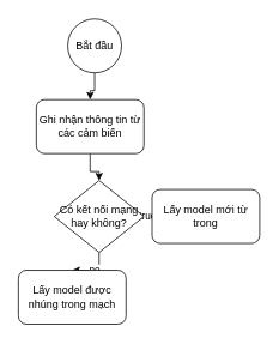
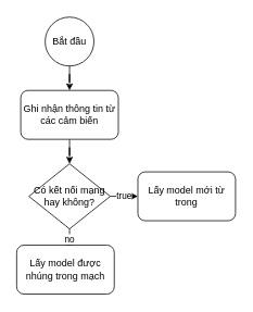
- <mxCell id="3" value="Bắt đầu" style="ellipse;whiteSpace=wrap;html=1;" vertex="1" parent="1"><mxGeometry x="75" y="20" width="60" height="60" as="geometry" /></mxCell>
+ <mxCell id="3" value="Bắt đầu" style="ellipse;whiteSpace=wrap;html=1;" vertex="1" parent="1"><mxGeometry x="55" y="20" width="60" height="60" as="geometry" /></mxCell>
- <mxCell id="5" value="Ghi nhận thông tin từ các cảm biến" style="rounded=1;whiteSpace=wrap;html=1;" vertex="1" parent="1"><mxGeometry x="40" y="110" width="120" height="60" as="geometry" /></mxCell>
+ <mxCell id="5" value="Ghi nhận thông tin từ các cảm biến" style="rounded=1;whiteSpace=wrap;html=1;" vertex="1" parent="1"><mxGeometry x="25" y="110" width="120" height="60" as="geometry" /></mxCell>
- <mxCell id="8" value="Có kết nối mạng hay không?" style="rhombus;whiteSpace=wrap;html=1;" vertex="1" parent="1"><mxGeometry x="60" y="200" width="100" height="80" as="geometry" /></mxCell>
+ <mxCell id="8" value="Có kết nối mạng hay không?" style="rhombus;whiteSpace=wrap;html=1;" vertex="1" parent="1"><mxGeometry x="35" y="200" width="100" height="80" as="geometry" /></mxCell>
